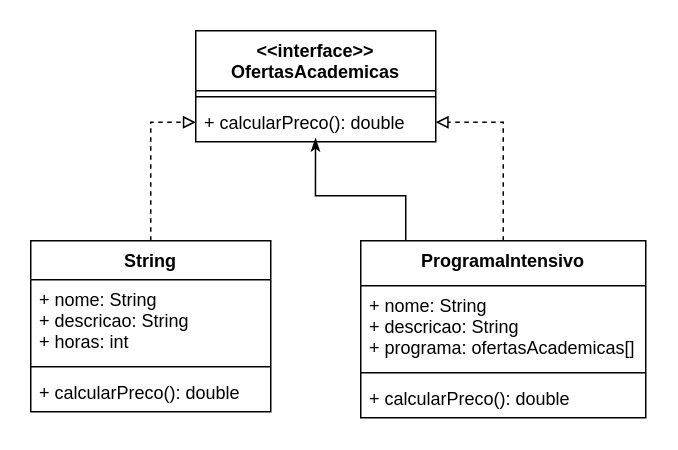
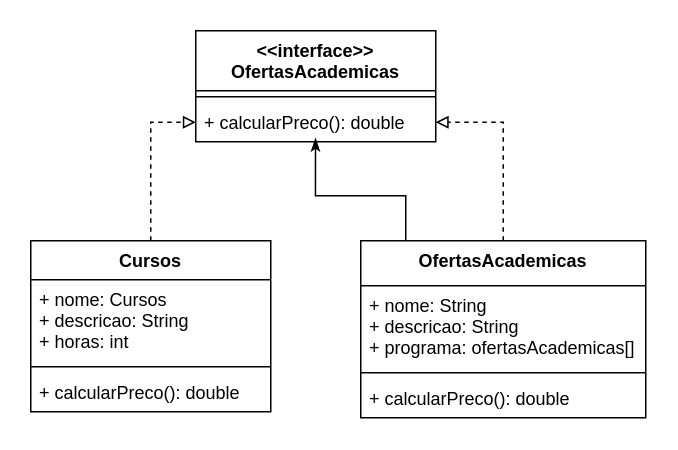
- <mxCell id="6" value="String" style="swimlane;fontStyle=1;align=center;verticalAlign=top;childLayout=stackLayout;horizontal=1;startSize=26;horizontalStack=0;resizeParent=1;resizeParentMax=0;resizeLast=0;collapsible=1;marginBottom=0;" vertex="1" parent="1"><mxGeometry x="20" y="160" width="160" height="114" as="geometry" /></mxCell>
+ <mxCell id="6" value="Cursos" style="swimlane;fontStyle=1;align=center;verticalAlign=top;childLayout=stackLayout;horizontal=1;startSize=26;horizontalStack=0;resizeParent=1;resizeParentMax=0;resizeLast=0;collapsible=1;marginBottom=0;" vertex="1" parent="1"><mxGeometry x="20" y="160" width="160" height="114" as="geometry" /></mxCell>
- <mxCell id="12" value="ProgramaIntensivo" style="swimlane;fontStyle=1;align=center;verticalAlign=top;childLayout=stackLayout;horizontal=1;startSize=30;horizontalStack=0;resizeParent=1;resizeParentMax=0;resizeLast=0;collapsible=1;marginBottom=0;" vertex="1" parent="1"><mxGeometry x="240" y="160" width="190" height="118" as="geometry" /></mxCell>
+ <mxCell id="12" value="OfertasAcademicas" style="swimlane;fontStyle=1;align=center;verticalAlign=top;childLayout=stackLayout;horizontal=1;startSize=30;horizontalStack=0;resizeParent=1;resizeParentMax=0;resizeLast=0;collapsible=1;marginBottom=0;" vertex="1" parent="1"><mxGeometry x="240" y="160" width="190" height="118" as="geometry" /></mxCell>
- <mxCell id="7" value="+ nome: String&#10;+ descricao: String&#10;+ horas: int" style="text;strokeColor=none;fillColor=none;align=left;verticalAlign=top;spacingLeft=4;spacingRight=4;overflow=hidden;rotatable=0;points=[[0,0.5],[1,0.5]];portConstraint=eastwest;" vertex="1" parent="6"><mxGeometry y="26" width="160" height="54" as="geometry" /></mxCell>
+ <mxCell id="7" value="+ nome: Cursos&#10;+ descricao: String&#10;+ horas: int" style="text;strokeColor=none;fillColor=none;align=left;verticalAlign=top;spacingLeft=4;spacingRight=4;overflow=hidden;rotatable=0;points=[[0,0.5],[1,0.5]];portConstraint=eastwest;" vertex="1" parent="6"><mxGeometry y="26" width="160" height="54" as="geometry" /></mxCell>
